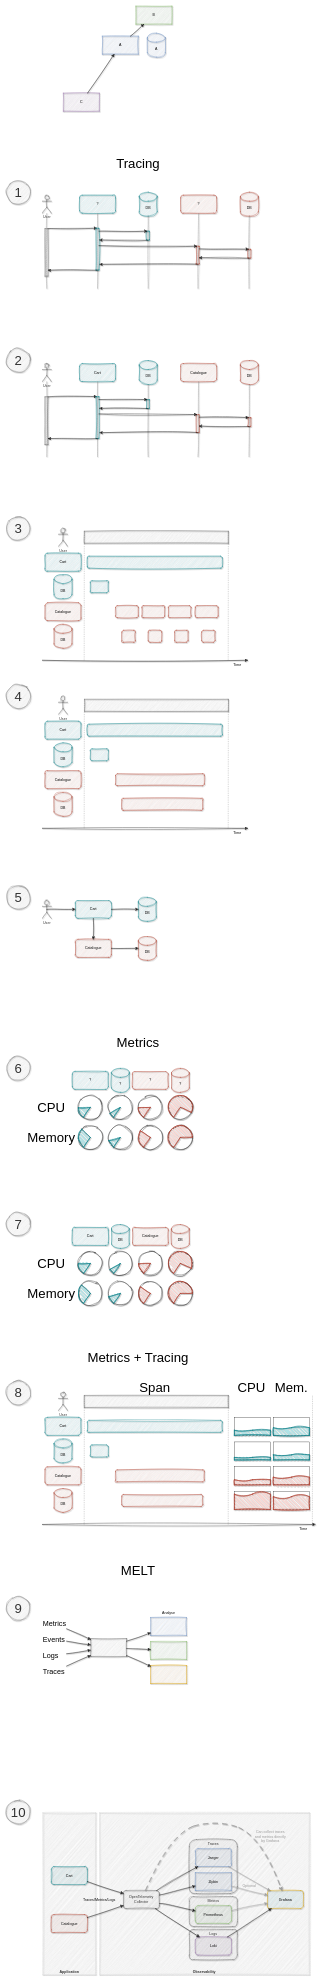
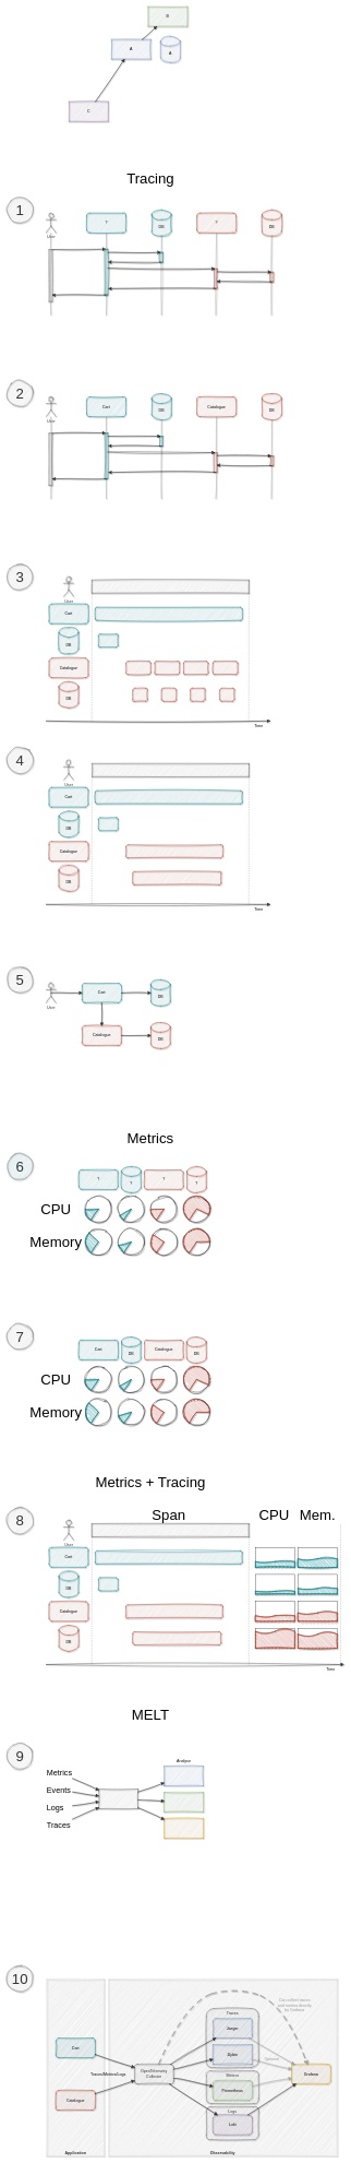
- <mxCell id="137" value="6" style="ellipse;whiteSpace=wrap;html=1;aspect=fixed;shadow=1;fontSize=44;sketch=1;curveFitting=1;jiggle=2;fillColor=#f5f5f5;fontColor=#333333;strokeColor=#666666;" vertex="1" parent="136"><mxGeometry width="80" height="80" as="geometry" /></mxCell>
+ <mxCell id="137" value="6" style="ellipse;whiteSpace=wrap;html=1;aspect=fixed;shadow=1;fontSize=44;sketch=1;curveFitting=1;jiggle=2;fillColor=#b0e3e6;fontColor=#333333;strokeColor=#666666;" vertex="1" parent="136"><mxGeometry width="80" height="80" as="geometry" /></mxCell>
- <mxCell id="15" value="Grafana" style="rounded=1;whiteSpace=wrap;html=1;sketch=1;curveFitting=1;jiggle=2;shadow=1;fillColor=#b0e3e6;strokeColor=#d79b00;" parent="2" vertex="1"><mxGeometry x="748" y="260" width="120" height="60" as="geometry" /></mxCell>
+ <mxCell id="15" value="Grafana" style="rounded=1;whiteSpace=wrap;html=1;sketch=1;curveFitting=1;jiggle=2;shadow=1;fillColor=#ffe6cc;strokeColor=#d79b00;" parent="2" vertex="1"><mxGeometry x="748" y="260" width="120" height="60" as="geometry" /></mxCell>
